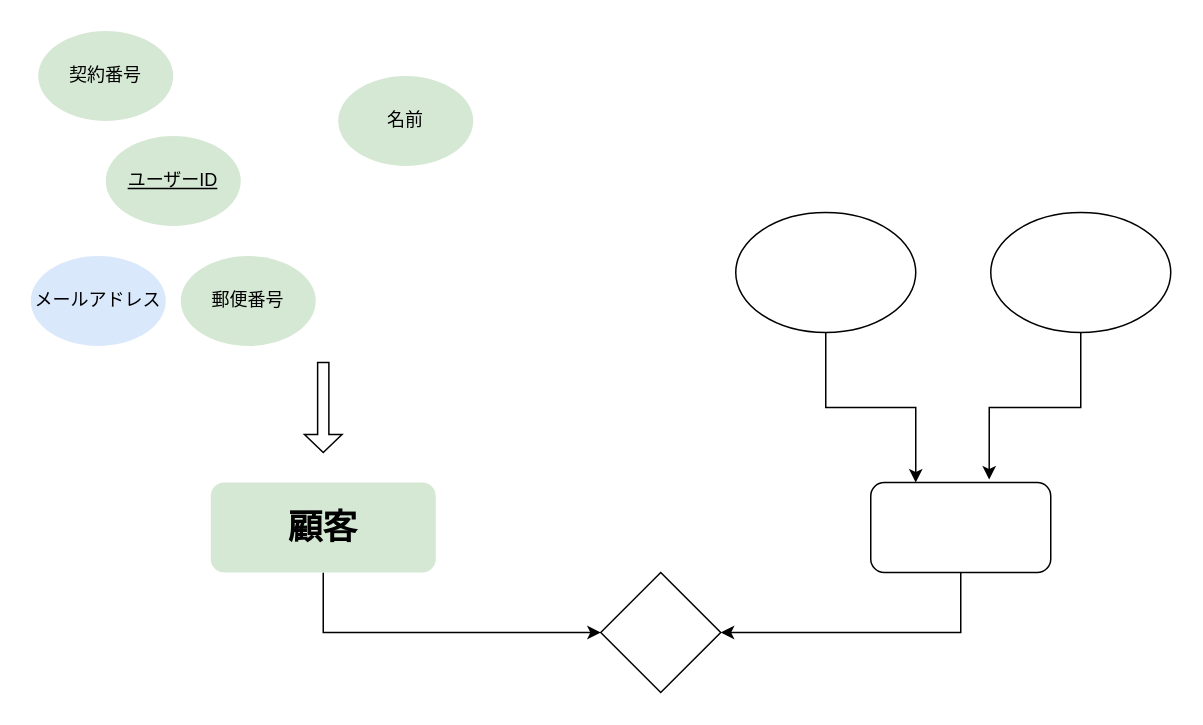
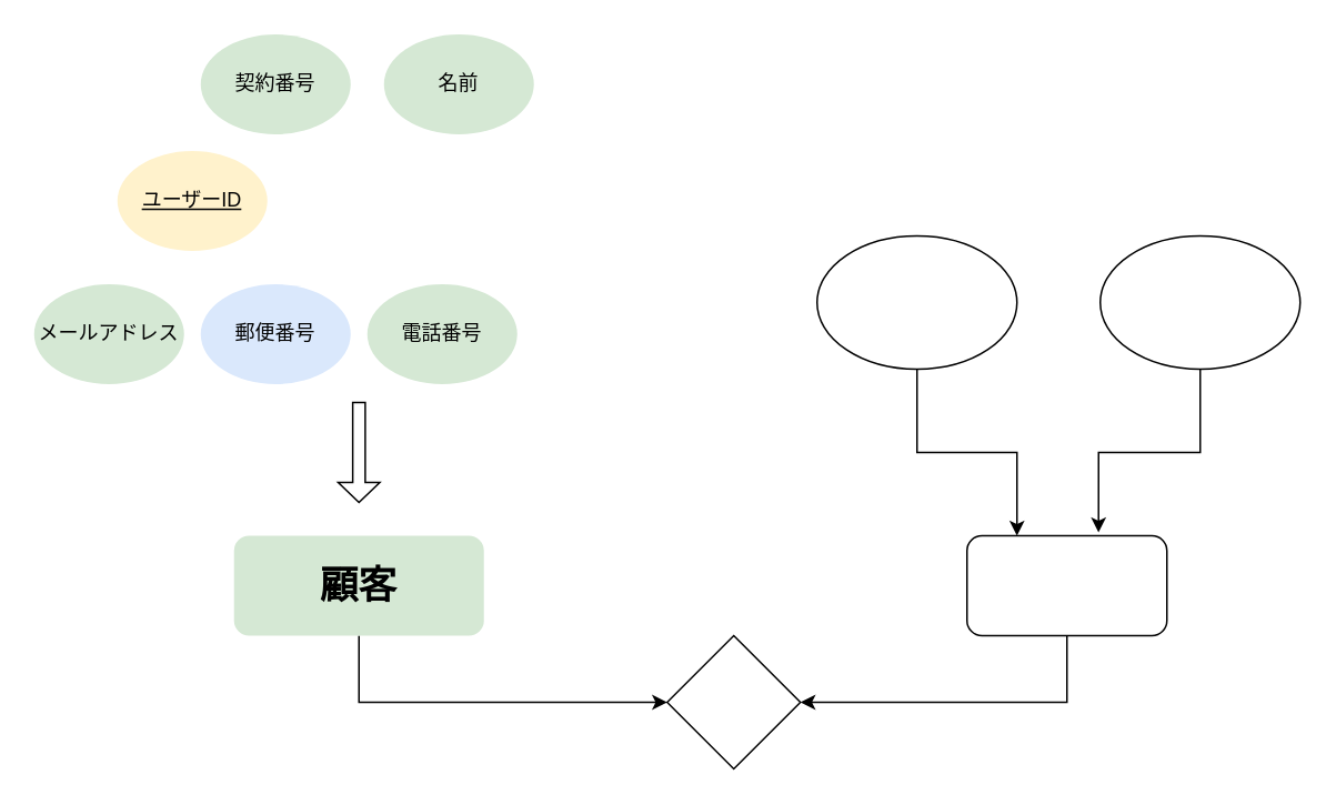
- <mxCell id="16" value="契約番号" style="ellipse;whiteSpace=wrap;html=1;fillColor=#d5e8d4;strokeColor=none;" vertex="1" parent="1"><mxGeometry x="25" y="20" width="90" height="60" as="geometry" /></mxCell>
+ <mxCell id="16" value="契約番号" style="ellipse;whiteSpace=wrap;html=1;fillColor=#d5e8d4;strokeColor=none;" vertex="1" parent="1"><mxGeometry x="120" y="20" width="90" height="60" as="geometry" /></mxCell>
- <mxCell id="17" value="名前" style="ellipse;whiteSpace=wrap;html=1;fillColor=#d5e8d4;strokeColor=none;" vertex="1" parent="1"><mxGeometry x="225" y="50" width="90" height="60" as="geometry" /></mxCell>
+ <mxCell id="17" value="名前" style="ellipse;whiteSpace=wrap;html=1;fillColor=#d5e8d4;strokeColor=none;" vertex="1" parent="1"><mxGeometry x="230" y="20" width="90" height="60" as="geometry" /></mxCell>
- <mxCell id="14" value="&lt;u&gt;ユーザーID&lt;/u&gt;" style="ellipse;whiteSpace=wrap;html=1;fillColor=#d5e8d4;strokeColor=none;" vertex="1" parent="1"><mxGeometry x="70" y="90" width="90" height="60" as="geometry" /></mxCell>
+ <mxCell id="14" value="&lt;u&gt;ユーザーID&lt;/u&gt;" style="ellipse;whiteSpace=wrap;html=1;fillColor=#fff2cc;strokeColor=none;" vertex="1" parent="1"><mxGeometry x="70" y="90" width="90" height="60" as="geometry" /></mxCell>
- <mxCell id="12" value="メールアドレス" style="ellipse;whiteSpace=wrap;html=1;fillColor=#dae8fc;strokeColor=none;" vertex="1" parent="1"><mxGeometry x="20" y="170" width="90" height="60" as="geometry" /></mxCell>
+ <mxCell id="12" value="メールアドレス" style="ellipse;whiteSpace=wrap;html=1;fillColor=#d5e8d4;strokeColor=none;" vertex="1" parent="1"><mxGeometry x="20" y="170" width="90" height="60" as="geometry" /></mxCell>
- <mxCell id="2" value="郵便番号" style="ellipse;whiteSpace=wrap;html=1;fillColor=#d5e8d4;strokeColor=none;" vertex="1" parent="1"><mxGeometry x="120" y="170" width="90" height="60" as="geometry" /></mxCell>
+ <mxCell id="2" value="郵便番号" style="ellipse;whiteSpace=wrap;html=1;fillColor=#dae8fc;strokeColor=none;" vertex="1" parent="1"><mxGeometry x="120" y="170" width="90" height="60" as="geometry" /></mxCell>
+ <mxCell id="13" value="電話番号" style="ellipse;whiteSpace=wrap;html=1;fillColor=#d5e8d4;strokeColor=none;" vertex="1" parent="1"><mxGeometry x="220" y="170" width="90" height="60" as="geometry" /></mxCell>
